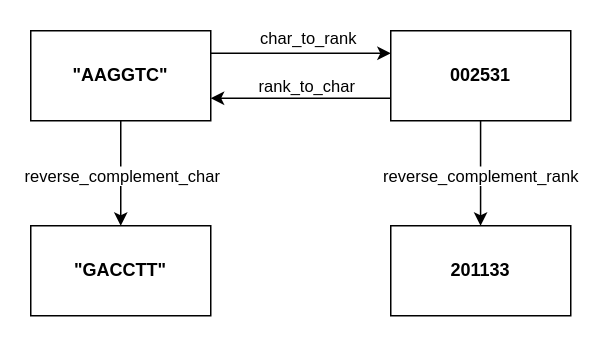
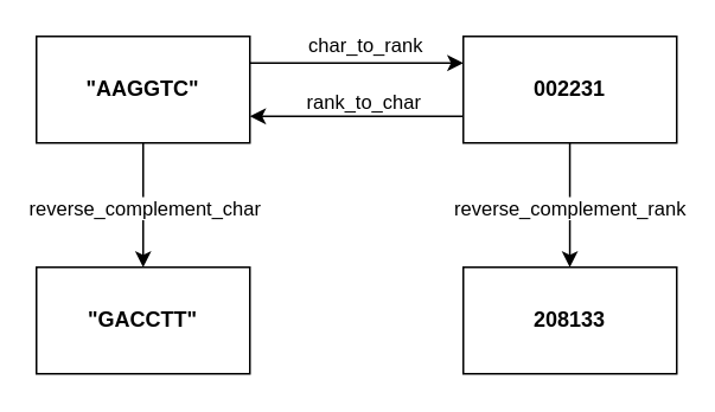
- <mxCell id="3" value="&lt;strong&gt;002531&lt;/strong&gt;" style="rounded=0;whiteSpace=wrap;html=1;" vertex="1" parent="1"><mxGeometry x="260" y="20" width="120" height="60" as="geometry" /></mxCell>
+ <mxCell id="3" value="&lt;strong&gt;002231&lt;/strong&gt;" style="rounded=0;whiteSpace=wrap;html=1;" vertex="1" parent="1"><mxGeometry x="260" y="20" width="120" height="60" as="geometry" /></mxCell>
- <mxCell id="9" value="&lt;strong&gt;201133&lt;/strong&gt;" style="rounded=0;whiteSpace=wrap;html=1;" vertex="1" parent="1"><mxGeometry x="260" y="150" width="120" height="60" as="geometry" /></mxCell>
+ <mxCell id="9" value="&lt;strong&gt;208133&lt;/strong&gt;" style="rounded=0;whiteSpace=wrap;html=1;" vertex="1" parent="1"><mxGeometry x="260" y="150" width="120" height="60" as="geometry" /></mxCell>
